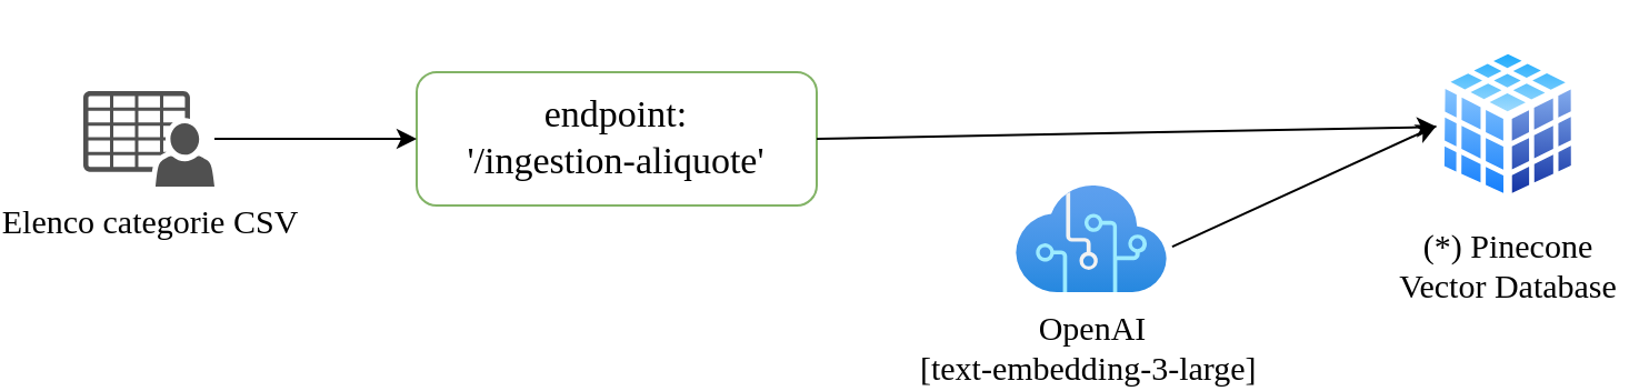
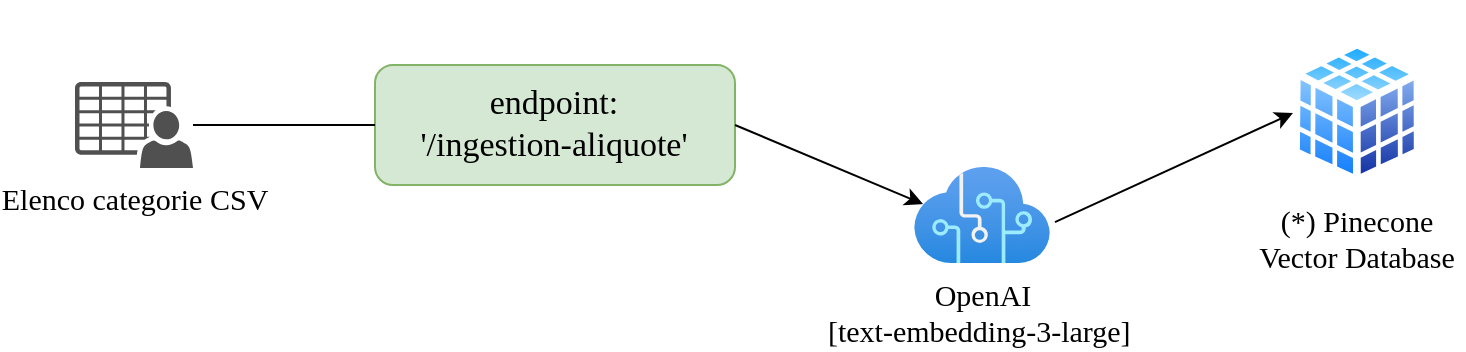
- <mxCell id="7" value="" style="endArrow=classic;html=1;rounded=0;exitX=1;exitY=0.5;exitDx=0;exitDy=0;" edge="1" parent="1" source="2" target="3"><mxGeometry width="50" height="50" relative="1" as="geometry"><mxPoint x="530" y="350.5" as="sourcePoint" /><mxPoint x="580" y="300.5" as="targetPoint" /></mxGeometry></mxCell>
+ <mxCell id="7" value="" style="endArrow=classic;html=1;rounded=0;exitX=1;exitY=0.5;exitDx=0;exitDy=0;entryX=0.059;entryY=0.375;entryDx=0;entryDy=0;entryPerimeter=0;" edge="1" parent="1" source="2" target="6"><mxGeometry width="50" height="50" relative="1" as="geometry"><mxPoint x="530" y="350.5" as="sourcePoint" /><mxPoint x="580" y="300.5" as="targetPoint" /></mxGeometry></mxCell>
- <mxCell id="5" value="" style="endArrow=classic;html=1;rounded=0;entryX=0;entryY=0.5;entryDx=0;entryDy=0;" edge="1" parent="1" source="4" target="2"><mxGeometry width="50" height="50" relative="1" as="geometry"><mxPoint x="270" y="350.5" as="sourcePoint" /><mxPoint x="320" y="300.5" as="targetPoint" /></mxGeometry></mxCell>
+ <mxCell id="5" value="" style="endArrow=none;html=1;rounded=0;entryX=0;entryY=0.5;entryDx=0;entryDy=0;" edge="1" parent="1" source="4" target="2"><mxGeometry width="50" height="50" relative="1" as="geometry"><mxPoint x="270" y="350.5" as="sourcePoint" /><mxPoint x="320" y="300.5" as="targetPoint" /></mxGeometry></mxCell>
- <mxCell id="2" value="&lt;font face=&quot;Comic Sans MS&quot;&gt;&lt;span style=&quot;font-size: 17px;&quot;&gt;endpoint:&lt;br&gt;'/ingestion-aliquote'&lt;/span&gt;&lt;/font&gt;" style="rounded=1;whiteSpace=wrap;html=1;fillColor=#ffffff;strokeColor=#82b366;" vertex="1" parent="1"><mxGeometry x="170" y="32" width="180" height="60" as="geometry" /></mxCell>
+ <mxCell id="2" value="&lt;font face=&quot;Comic Sans MS&quot;&gt;&lt;span style=&quot;font-size: 17px;&quot;&gt;endpoint:&lt;br&gt;'/ingestion-aliquote'&lt;/span&gt;&lt;/font&gt;" style="rounded=1;whiteSpace=wrap;html=1;fillColor=#d5e8d4;strokeColor=#82b366;" vertex="1" parent="1"><mxGeometry x="170" y="32" width="180" height="60" as="geometry" /></mxCell>
